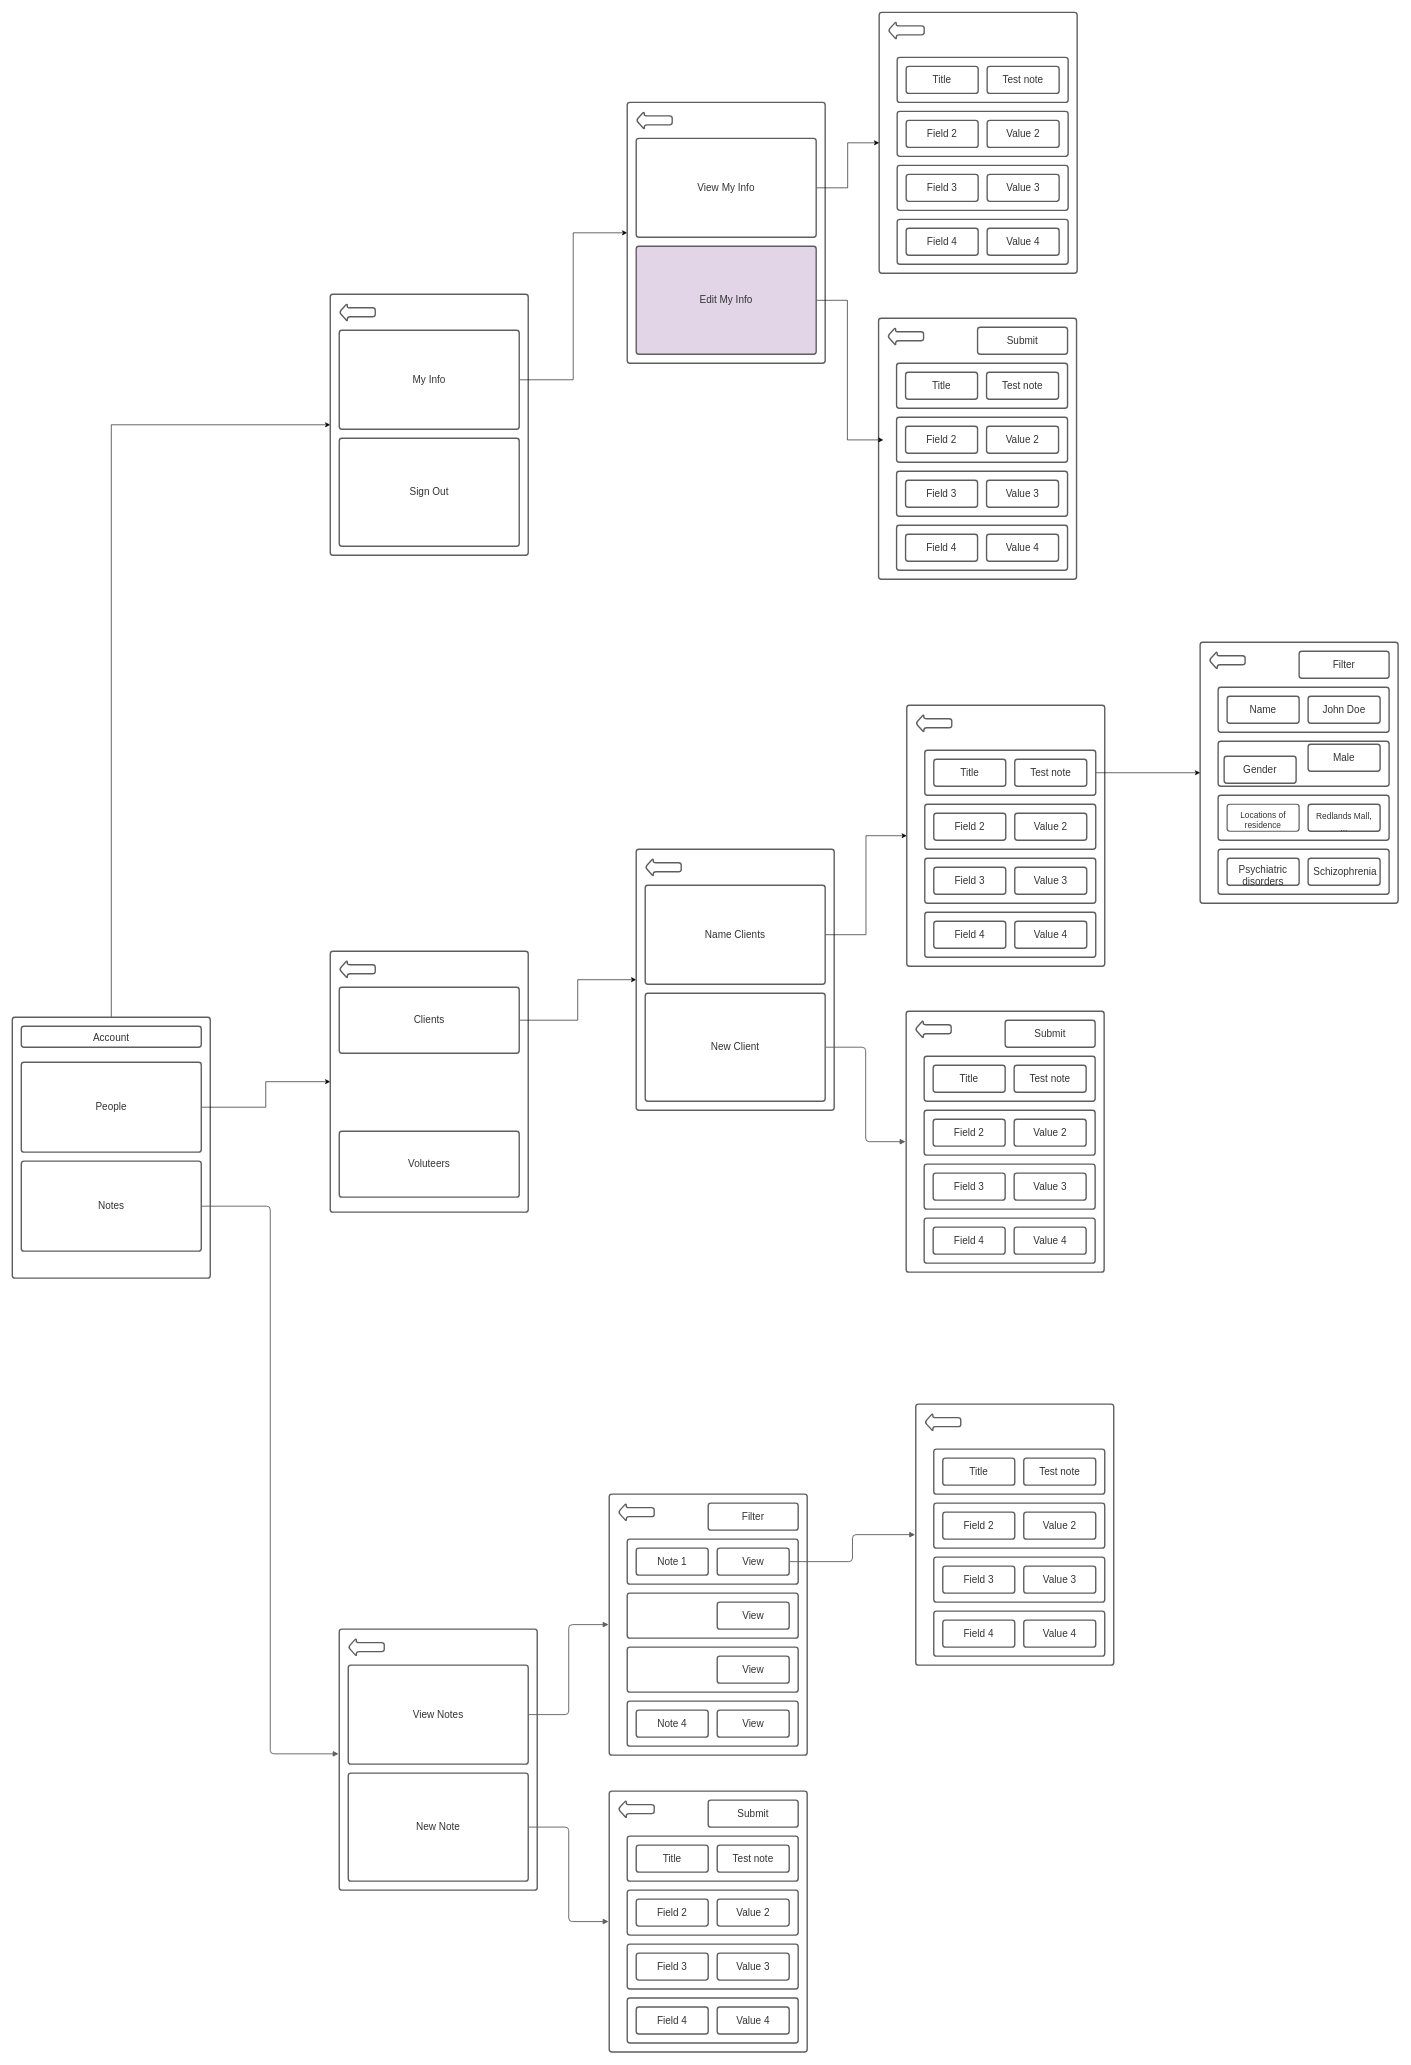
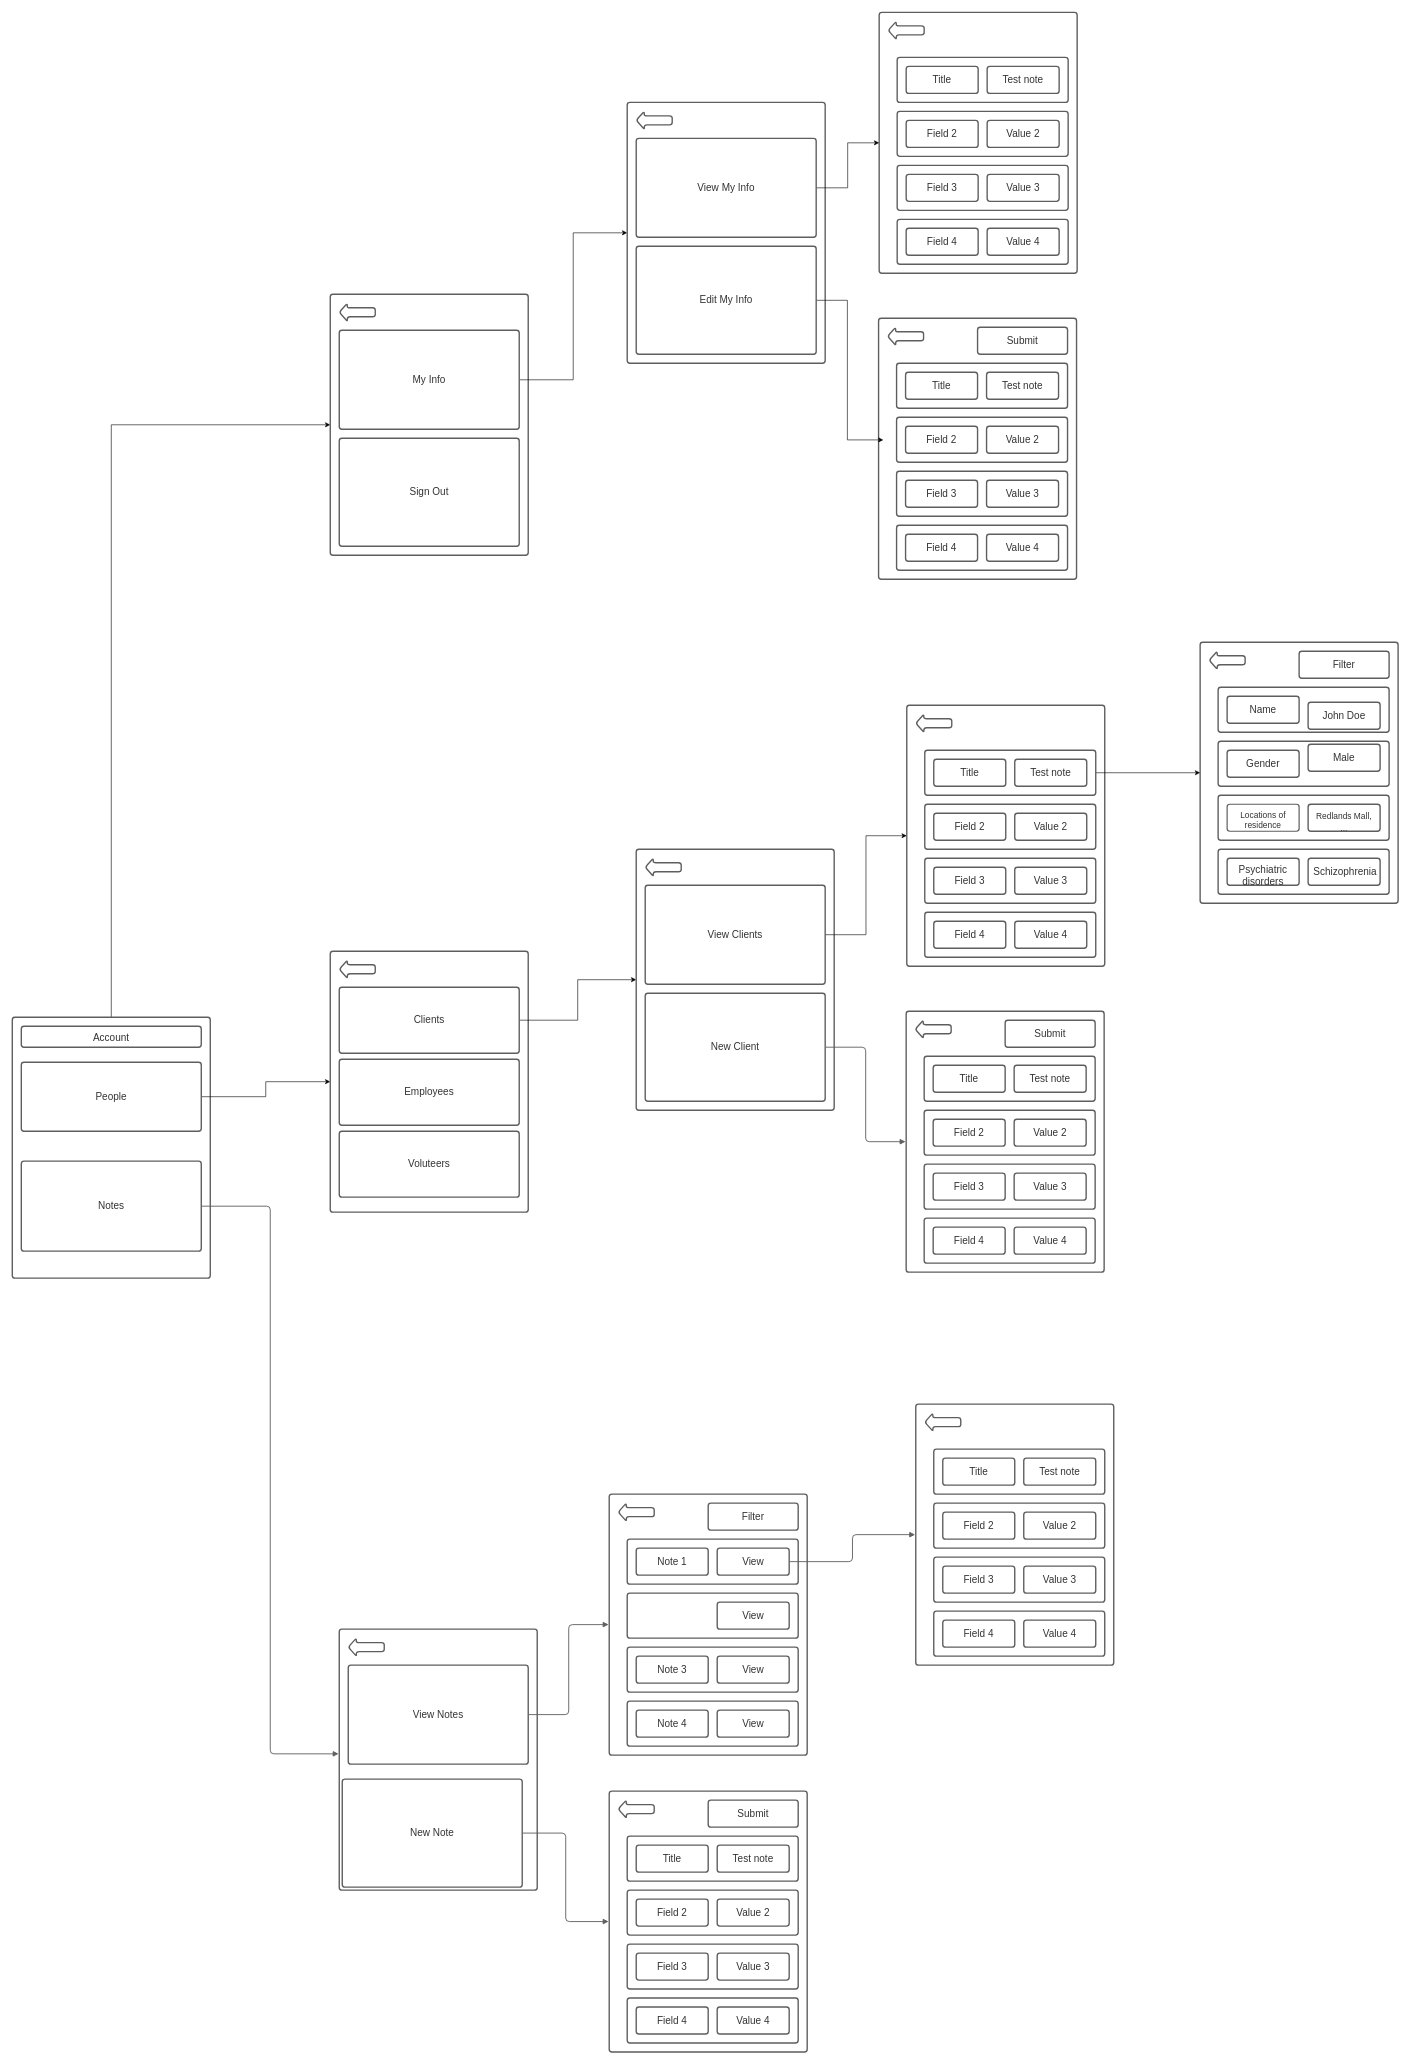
- <mxCell id="154" value="Edit My Info" style="html=1;overflow=block;blockSpacing=1;whiteSpace=wrap;whiteSpace=wrap;fontSize=16.7;fontColor=#333333;spacing=9;strokeColor=#5e5e5e;strokeOpacity=100;rounded=1;absoluteArcSize=1;arcSize=9;strokeWidth=2.3;fillColor=#e1d5e7;" vertex="1" parent="1"><mxGeometry x="1060" y="410" width="300" height="180" as="geometry" /></mxCell>
+ <mxCell id="154" value="Edit My Info" style="html=1;overflow=block;blockSpacing=1;whiteSpace=wrap;;whiteSpace=wrap;fontSize=16.7;fontColor=#333333;spacing=9;strokeColor=#5e5e5e;strokeOpacity=100;rounded=1;absoluteArcSize=1;arcSize=9;strokeWidth=2.3;" vertex="1" parent="1"><mxGeometry x="1060" y="410" width="300" height="180" as="geometry" /></mxCell>
- <mxCell id="88" value="John Doe" style="html=1;overflow=block;blockSpacing=1;whiteSpace=wrap;;whiteSpace=wrap;fontSize=16.7;fontColor=#333333;spacing=9;strokeColor=#5e5e5e;strokeOpacity=100;rounded=1;absoluteArcSize=1;arcSize=9;strokeWidth=2.3;" vertex="1" parent="1"><mxGeometry x="2180" y="1160" width="120" height="45" as="geometry" /></mxCell>
+ <mxCell id="88" value="John Doe" style="html=1;overflow=block;blockSpacing=1;whiteSpace=wrap;;whiteSpace=wrap;fontSize=16.7;fontColor=#333333;spacing=9;strokeColor=#5e5e5e;strokeOpacity=100;rounded=1;absoluteArcSize=1;arcSize=9;strokeWidth=2.3;" vertex="1" parent="1"><mxGeometry x="2180" y="1170" width="120" height="45" as="geometry" /></mxCell>
- <mxCell id="90" value="Gender" style="html=1;overflow=block;blockSpacing=1;whiteSpace=wrap;;whiteSpace=wrap;fontSize=16.7;fontColor=#333333;spacing=9;strokeColor=#5e5e5e;strokeOpacity=100;rounded=1;absoluteArcSize=1;arcSize=9;strokeWidth=2.3;" vertex="1" parent="1"><mxGeometry x="2040" y="1260" width="120" height="45" as="geometry" /></mxCell>
+ <mxCell id="90" value="Gender" style="html=1;overflow=block;blockSpacing=1;whiteSpace=wrap;;whiteSpace=wrap;fontSize=16.7;fontColor=#333333;spacing=9;strokeColor=#5e5e5e;strokeOpacity=100;rounded=1;absoluteArcSize=1;arcSize=9;strokeWidth=2.3;" vertex="1" parent="1"><mxGeometry x="2045" y="1250" width="120" height="45" as="geometry" /></mxCell>
- <mxCell id="67" value="Name Clients" style="html=1;overflow=block;blockSpacing=1;whiteSpace=wrap;;whiteSpace=wrap;fontSize=16.7;fontColor=#333333;spacing=9;strokeColor=#5e5e5e;strokeOpacity=100;rounded=1;absoluteArcSize=1;arcSize=9;strokeWidth=2.3;" vertex="1" parent="1"><mxGeometry x="1075" y="1475" width="300" height="165" as="geometry" /></mxCell>
+ <mxCell id="67" value="View Clients" style="html=1;overflow=block;blockSpacing=1;whiteSpace=wrap;;whiteSpace=wrap;fontSize=16.7;fontColor=#333333;spacing=9;strokeColor=#5e5e5e;strokeOpacity=100;rounded=1;absoluteArcSize=1;arcSize=9;strokeWidth=2.3;" vertex="1" parent="1"><mxGeometry x="1075" y="1475" width="300" height="165" as="geometry" /></mxCell>
+ <mxCell id="63" value="Employees" style="html=1;overflow=block;blockSpacing=1;whiteSpace=wrap;;whiteSpace=wrap;fontSize=16.7;fontColor=#333333;spacing=9;strokeColor=#5e5e5e;strokeOpacity=100;rounded=1;absoluteArcSize=1;arcSize=9;strokeWidth=2.3;" vertex="1" parent="1"><mxGeometry x="565" y="1765" width="300" height="110" as="geometry" /></mxCell>
- <mxCell id="6" value="People" style="html=1;overflow=block;blockSpacing=1;whiteSpace=wrap;;whiteSpace=wrap;fontSize=16.7;fontColor=#333333;spacing=9;strokeColor=#5e5e5e;strokeOpacity=100;rounded=1;absoluteArcSize=1;arcSize=9;strokeWidth=2.3;" vertex="1" parent="1"><mxGeometry x="35" y="1770" width="300" height="150" as="geometry" /></mxCell>
+ <mxCell id="6" value="People" style="html=1;overflow=block;blockSpacing=1;whiteSpace=wrap;;whiteSpace=wrap;fontSize=16.7;fontColor=#333333;spacing=9;strokeColor=#5e5e5e;strokeOpacity=100;rounded=1;absoluteArcSize=1;arcSize=9;strokeWidth=2.3;" vertex="1" parent="1"><mxGeometry x="35" y="1770" width="300" height="115" as="geometry" /></mxCell>
+ <mxCell id="34" value="Note 3" style="html=1;overflow=block;blockSpacing=1;whiteSpace=wrap;;whiteSpace=wrap;fontSize=16.7;fontColor=#333333;spacing=9;strokeColor=#5e5e5e;strokeOpacity=100;rounded=1;absoluteArcSize=1;arcSize=9;strokeWidth=2.3;" vertex="1" parent="1"><mxGeometry x="1060" y="2760" width="120" height="45" as="geometry" /></mxCell>
- <mxCell id="10" value="New Note" style="html=1;overflow=block;blockSpacing=1;whiteSpace=wrap;;whiteSpace=wrap;fontSize=16.7;fontColor=#333333;spacing=9;strokeColor=#5e5e5e;strokeOpacity=100;rounded=1;absoluteArcSize=1;arcSize=9;strokeWidth=2.3;" vertex="1" parent="1"><mxGeometry x="580" y="2955" width="300" height="180" as="geometry" /></mxCell>
+ <mxCell id="10" value="New Note" style="html=1;overflow=block;blockSpacing=1;whiteSpace=wrap;;whiteSpace=wrap;fontSize=16.7;fontColor=#333333;spacing=9;strokeColor=#5e5e5e;strokeOpacity=100;rounded=1;absoluteArcSize=1;arcSize=9;strokeWidth=2.3;" vertex="1" parent="1"><mxGeometry x="570" y="2965" width="300" height="180" as="geometry" /></mxCell>
